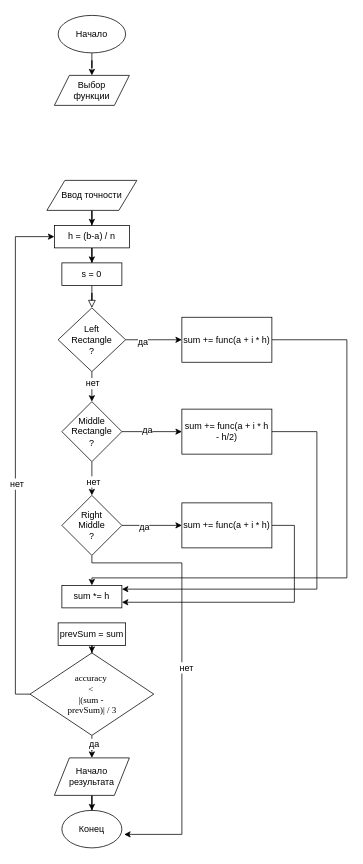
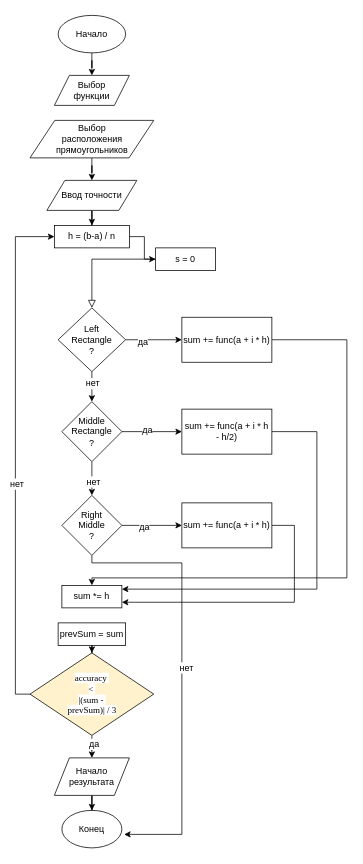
+ <mxCell id="7" value="&lt;div&gt;Выбор&lt;/div&gt;&lt;div&gt;расположения&lt;br&gt;прямоугольников&lt;br&gt;&lt;/div&gt;" style="shape=parallelogram;perimeter=parallelogramPerimeter;whiteSpace=wrap;html=1;" vertex="1" parent="1"><mxGeometry x="39.5" y="160" width="165" height="50" as="geometry" /></mxCell>
+ <mxCell id="6" style="edgeStyle=orthogonalEdgeStyle;rounded=0;orthogonalLoop=1;jettySize=auto;html=1;entryX=0.5;entryY=0;entryDx=0;entryDy=0;" edge="1" parent="1" source="7" target="11"><mxGeometry relative="1" as="geometry" /></mxCell>
- <mxCell id="12" value="s = 0 " style="rounded=0;whiteSpace=wrap;html=1;" vertex="1" parent="1"><mxGeometry x="82" y="350" width="80" height="30" as="geometry" /></mxCell>
+ <mxCell id="12" value="s = 0 " style="rounded=0;whiteSpace=wrap;html=1;" vertex="1" parent="1"><mxGeometry x="207" y="330" width="80" height="30" as="geometry" /></mxCell>
- <mxCell id="41" value="&lt;pre style=&quot;font-family: &amp;#34;menlo&amp;#34; ; font-size: 9pt&quot;&gt;&lt;span style=&quot;background-color: rgb(255 , 255 , 255)&quot;&gt;accuracy &lt;br&gt;&amp;lt; &lt;span style=&quot;font-style: italic&quot;&gt;&lt;br&gt;|&lt;/span&gt;(sum - &lt;br&gt;prevSum)| / 3&lt;/span&gt;&lt;/pre&gt;" style="rhombus;whiteSpace=wrap;html=1;" vertex="1" parent="1"><mxGeometry x="39.5" y="870" width="165" height="110" as="geometry" /></mxCell>
+ <mxCell id="41" value="&lt;pre style=&quot;font-family: &amp;#34;menlo&amp;#34; ; font-size: 9pt&quot;&gt;&lt;span style=&quot;background-color: rgb(255 , 255 , 255)&quot;&gt;accuracy &lt;br&gt;&amp;lt; &lt;span style=&quot;font-style: italic&quot;&gt;&lt;br&gt;|&lt;/span&gt;(sum - &lt;br&gt;prevSum)| / 3&lt;/span&gt;&lt;/pre&gt;" style="rhombus;whiteSpace=wrap;html=1;fillColor=#fff2cc;" vertex="1" parent="1"><mxGeometry x="39.5" y="870" width="165" height="110" as="geometry" /></mxCell>
